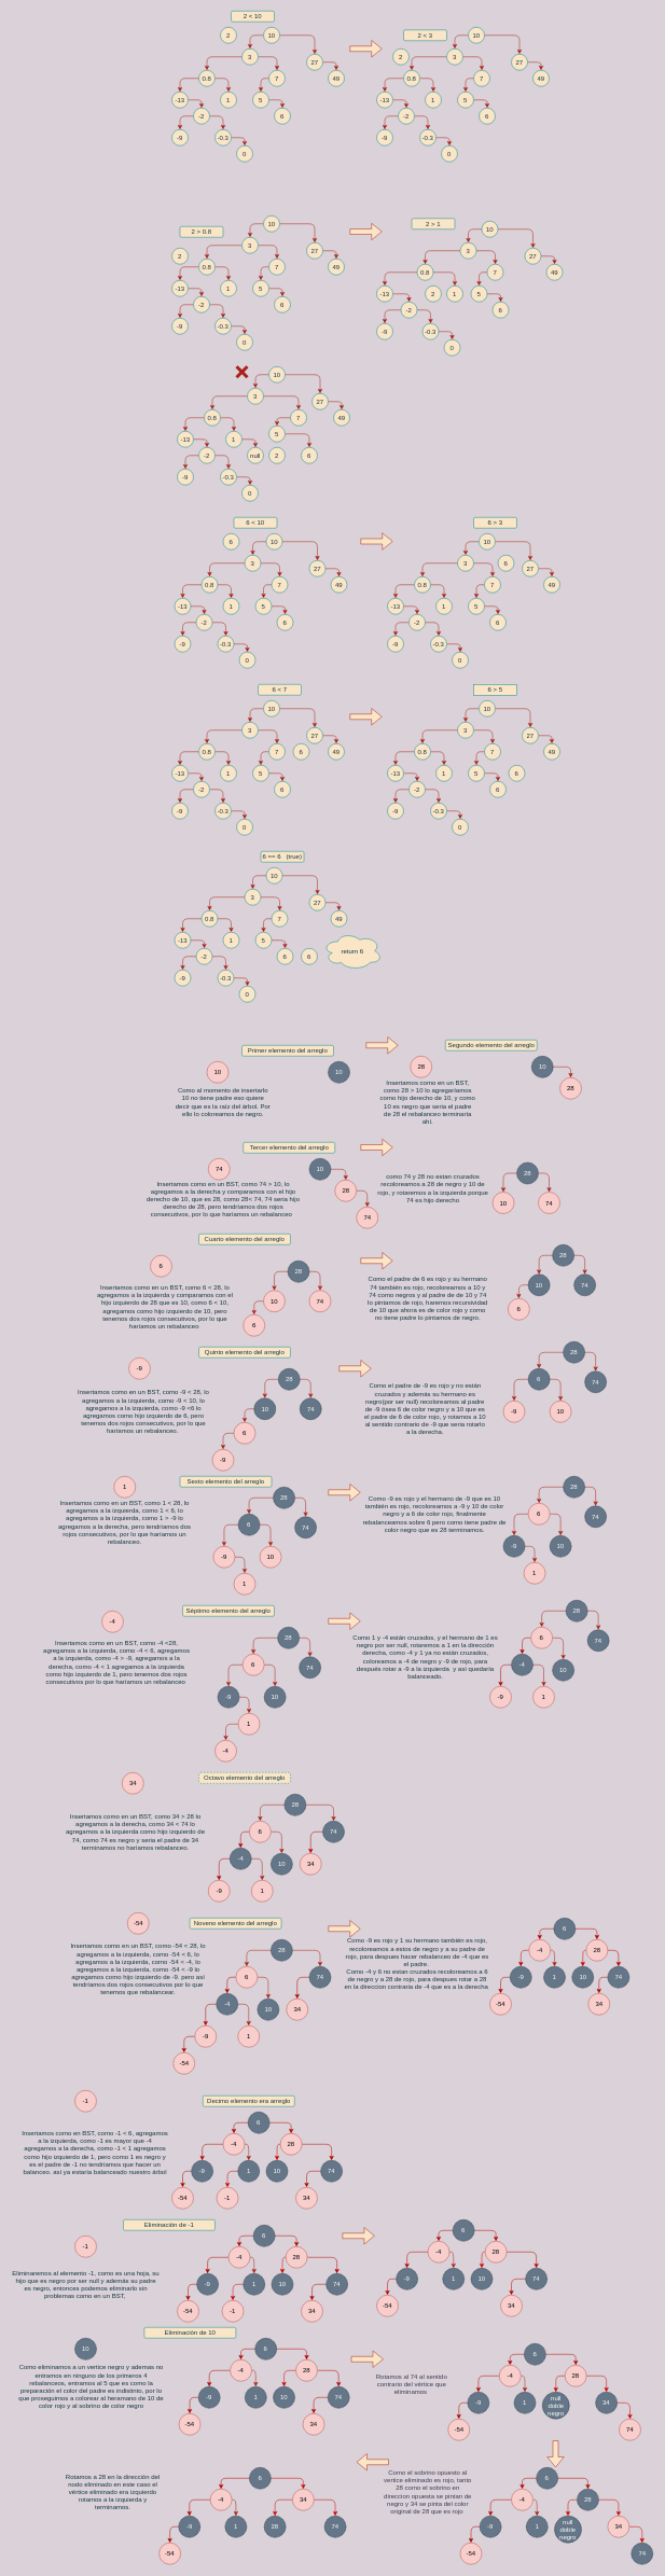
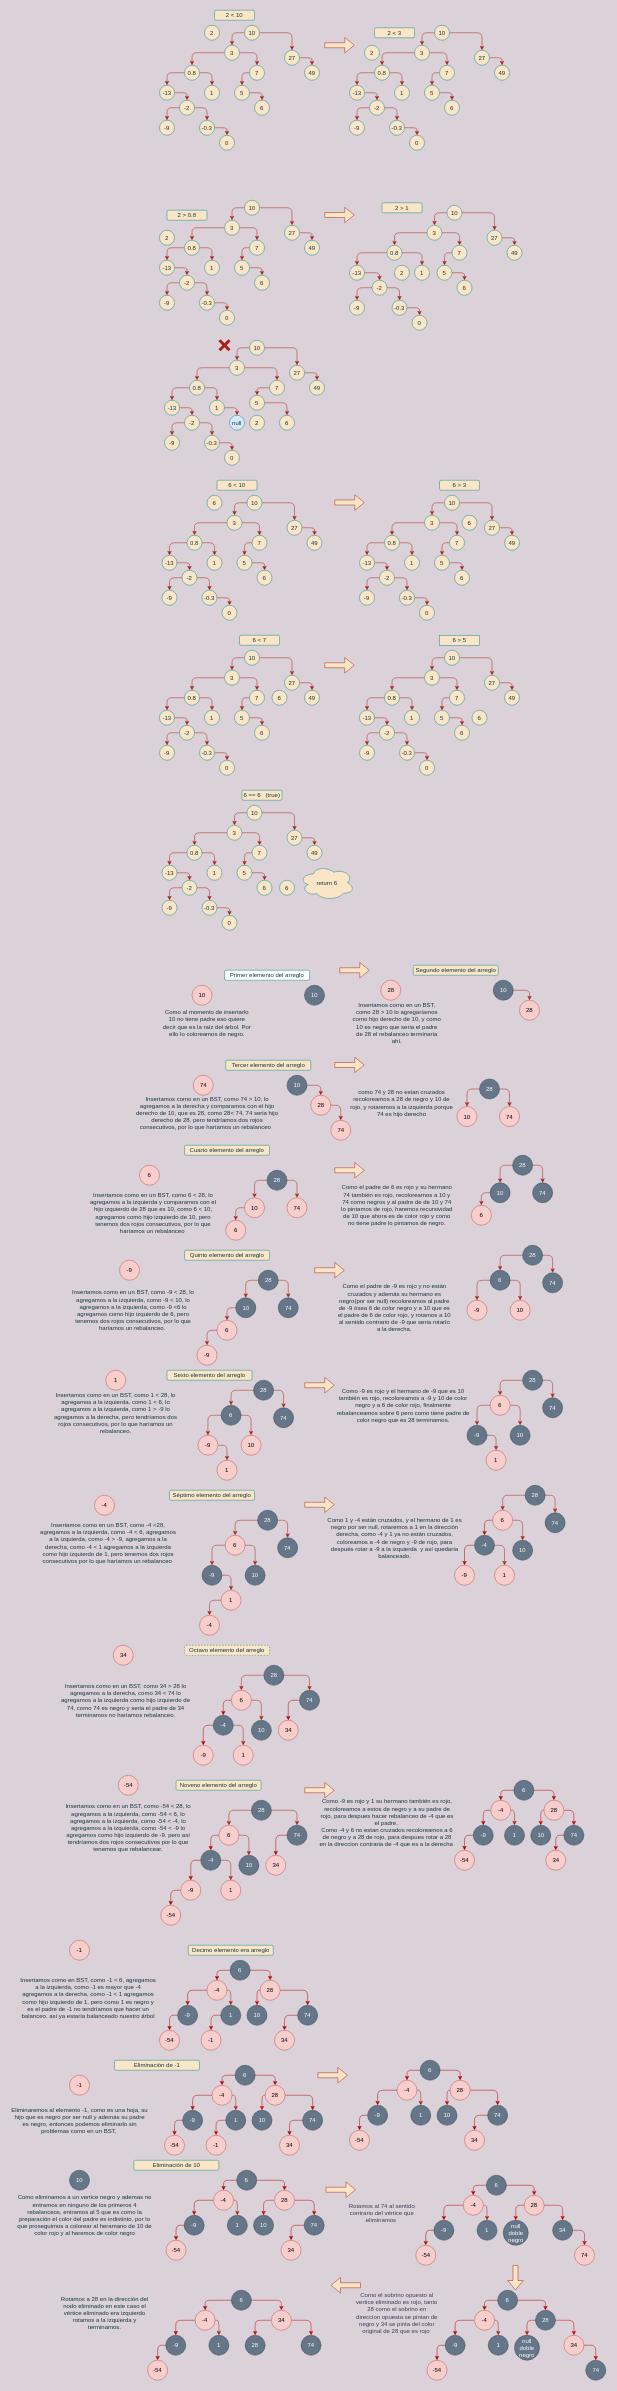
- <mxCell id="151" value="null" style="ellipse;whiteSpace=wrap;html=1;aspect=fixed;rounded=0;sketch=0;fontColor=#143642;strokeColor=#0F8B8D;fillColor=#FAE5C7;" vertex="1" parent="1"><mxGeometry x="458" y="830" width="30" height="30" as="geometry" /></mxCell>
+ <mxCell id="151" value="null" style="ellipse;whiteSpace=wrap;html=1;aspect=fixed;rounded=0;sketch=0;fontColor=#143642;strokeColor=#0F8B8D;fillColor=#dae8fc;" vertex="1" parent="1"><mxGeometry x="458" y="830" width="30" height="30" as="geometry" /></mxCell>
- <mxCell id="303" value="Primer elemento del arreglo" style="rounded=1;whiteSpace=wrap;html=1;sketch=0;fontColor=#143642;strokeColor=#0F8B8D;fillColor=#FAE5C7;" vertex="1" parent="1"><mxGeometry x="448" y="1940" width="170" height="20" as="geometry" /></mxCell>
+ <mxCell id="303" value="Primer elemento del arreglo" style="rounded=1;whiteSpace=wrap;html=1;sketch=0;fontColor=#143642;strokeColor=#0F8B8D;fillColor=#ffffff;" vertex="1" parent="1"><mxGeometry x="448" y="1940" width="170" height="20" as="geometry" /></mxCell>
- <mxCell id="562" value="Como eliminamos a un vertice negro y ademas no entramos en ninguno de los primeros 4 rebalanceos, entramos al 5 que es como la preparación el color del padre es indistinto, por lo que proseguimos a colorear al heramano de 10 de color rojo y al sobrino de color negro" style="text;html=1;strokeColor=none;fillColor=none;align=center;verticalAlign=middle;whiteSpace=wrap;rounded=0;sketch=0;fontColor=#143642;" vertex="1" parent="1"><mxGeometry x="30.5" y="4350" width="275" height="160" as="geometry" /></mxCell>
+ <mxCell id="562" value="Como eliminamos a un vertice negro y ademas no entramos en ninguno de los primeros 4 rebalanceos, entramos al 5 que es como la preparación el color del padre es indistinto, por lo que proseguimos a colorear al heramano de 10 de color rojo y al haremos de color negro" style="text;html=1;strokeColor=none;fillColor=none;align=center;verticalAlign=middle;whiteSpace=wrap;rounded=0;sketch=0;fontColor=#143642;" vertex="1" parent="1"><mxGeometry x="30.5" y="4350" width="275" height="160" as="geometry" /></mxCell>
